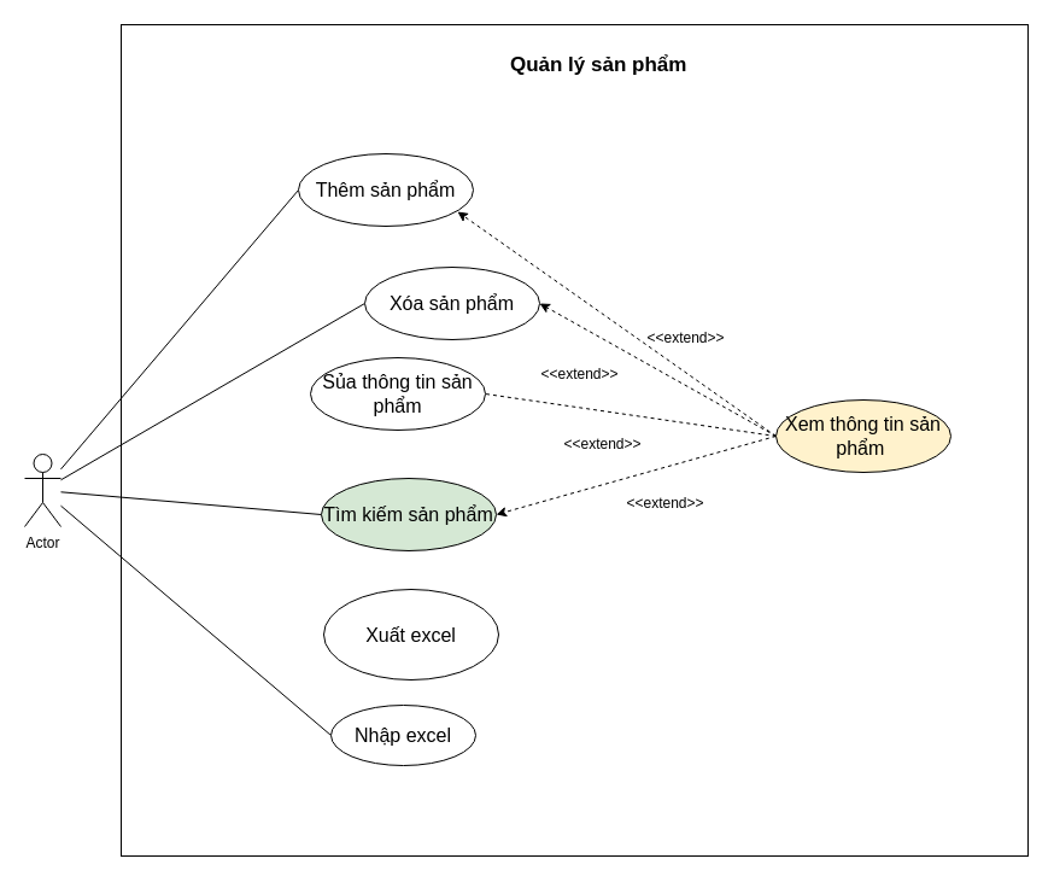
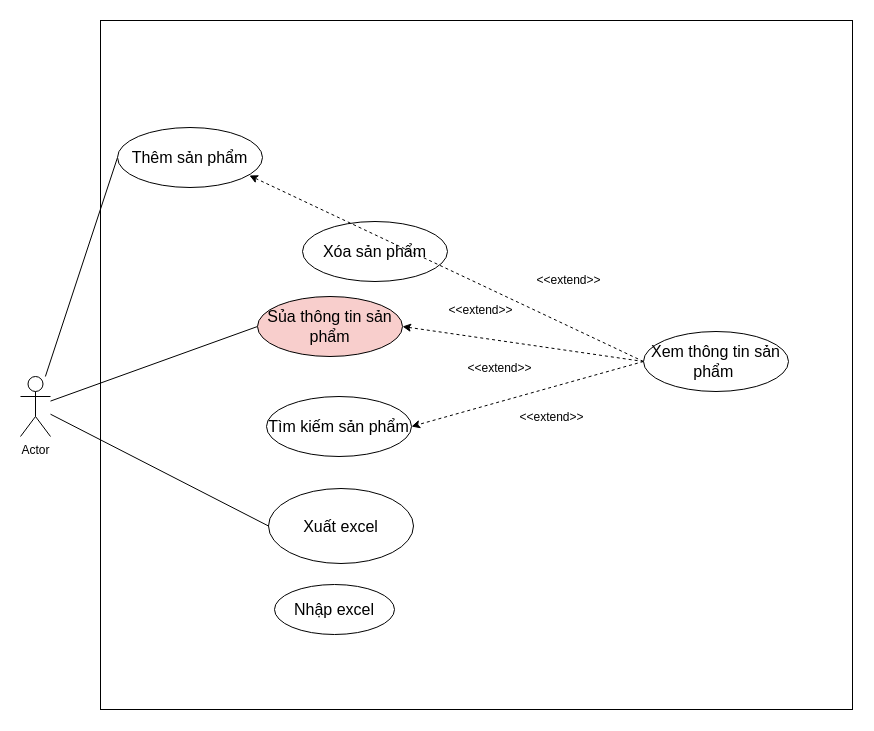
- <mxCell id="13" value="&lt;font style=&quot;font-size: 17px&quot;&gt;&lt;b&gt;Quản lý sản phẩm&amp;nbsp;&lt;/b&gt;&lt;/font&gt;" style="text;html=1;strokeColor=none;fillColor=none;align=center;verticalAlign=middle;whiteSpace=wrap;rounded=0;" parent="1" vertex="1"><mxGeometry x="406" y="39" width="185" height="30" as="geometry" /></mxCell>
- <mxCell id="11" value="Thêm sản phẩm" style="ellipse;whiteSpace=wrap;html=1;fontSize=16;" parent="1" vertex="1"><mxGeometry x="247" y="127" width="145" height="60" as="geometry" /></mxCell>
+ <mxCell id="11" value="Thêm sản phẩm" style="ellipse;whiteSpace=wrap;html=1;fontSize=16;" parent="1" vertex="1"><mxGeometry x="117" y="127" width="145" height="60" as="geometry" /></mxCell>
- <mxCell id="19" style="edgeStyle=none;rounded=0;orthogonalLoop=1;jettySize=auto;html=1;entryX=1;entryY=0.5;entryDx=0;entryDy=0;dashed=1;exitX=0;exitY=0.5;exitDx=0;exitDy=0;" parent="1" source="21" target="10" edge="1"><mxGeometry relative="1" as="geometry" /></mxCell>
- <mxCell id="4" style="edgeStyle=none;rounded=0;orthogonalLoop=1;jettySize=auto;html=1;entryX=0;entryY=0.5;entryDx=0;entryDy=0;endArrow=none;endFill=0;" parent="1" source="9" target="10" edge="1"><mxGeometry relative="1" as="geometry" /></mxCell>
- <mxCell id="12" value="Sủa thông tin sản phẩm" style="ellipse;whiteSpace=wrap;html=1;fontSize=16;" parent="1" vertex="1"><mxGeometry x="257" y="296" width="145" height="60" as="geometry" /></mxCell>
+ <mxCell id="12" value="Sủa thông tin sản phẩm" style="ellipse;whiteSpace=wrap;html=1;fontSize=16;fillColor=#f8cecc;" parent="1" vertex="1"><mxGeometry x="257" y="296" width="145" height="60" as="geometry" /></mxCell>
- <mxCell id="18" style="edgeStyle=none;rounded=0;orthogonalLoop=1;jettySize=auto;html=1;entryX=1;entryY=0.5;entryDx=0;entryDy=0;dashed=1;exitX=0;exitY=0.5;exitDx=0;exitDy=0;endArrow=none;" parent="1" source="21" target="12" edge="1"><mxGeometry relative="1" as="geometry" /></mxCell>
+ <mxCell id="18" style="edgeStyle=none;rounded=0;orthogonalLoop=1;jettySize=auto;html=1;entryX=1;entryY=0.5;entryDx=0;entryDy=0;dashed=1;exitX=0;exitY=0.5;exitDx=0;exitDy=0;" parent="1" source="21" target="12" edge="1"><mxGeometry relative="1" as="geometry" /></mxCell>
- <mxCell id="21" value="Xem thông tin sản phẩm&amp;nbsp;" style="ellipse;whiteSpace=wrap;html=1;fontSize=16;fillColor=#fff2cc;" parent="1" vertex="1"><mxGeometry x="643" y="331" width="145" height="60" as="geometry" /></mxCell>
+ <mxCell id="21" value="Xem thông tin sản phẩm&amp;nbsp;" style="ellipse;whiteSpace=wrap;html=1;fontSize=16;" parent="1" vertex="1"><mxGeometry x="643" y="331" width="145" height="60" as="geometry" /></mxCell>
+ <mxCell id="5" style="edgeStyle=none;rounded=0;orthogonalLoop=1;jettySize=auto;html=1;entryX=0;entryY=0.5;entryDx=0;entryDy=0;endArrow=none;endFill=0;" parent="1" source="9" target="12" edge="1"><mxGeometry relative="1" as="geometry" /></mxCell>
- <mxCell id="6" style="edgeStyle=none;rounded=0;orthogonalLoop=1;jettySize=auto;html=1;entryX=0;entryY=0.5;entryDx=0;entryDy=0;endArrow=none;endFill=0;" parent="1" source="9" target="15" edge="1"><mxGeometry relative="1" as="geometry" /></mxCell>
- <mxCell id="15" value="Tìm kiếm sản phẩm" style="ellipse;whiteSpace=wrap;html=1;fontSize=16;fillColor=#d5e8d4;" parent="1" vertex="1"><mxGeometry x="266" y="396" width="145" height="60" as="geometry" /></mxCell>
+ <mxCell id="15" value="Tìm kiếm sản phẩm" style="ellipse;whiteSpace=wrap;html=1;fontSize=16;" parent="1" vertex="1"><mxGeometry x="266" y="396" width="145" height="60" as="geometry" /></mxCell>
+ <mxCell id="7" style="edgeStyle=none;rounded=0;orthogonalLoop=1;jettySize=auto;html=1;entryX=0;entryY=0.5;entryDx=0;entryDy=0;endArrow=none;endFill=0;" parent="1" source="9" target="14" edge="1"><mxGeometry relative="1" as="geometry" /></mxCell>
- <mxCell id="8" style="edgeStyle=none;rounded=0;orthogonalLoop=1;jettySize=auto;html=1;entryX=0;entryY=0.5;entryDx=0;entryDy=0;endArrow=none;endFill=0;" parent="1" source="9" target="16" edge="1"><mxGeometry relative="1" as="geometry" /></mxCell>
